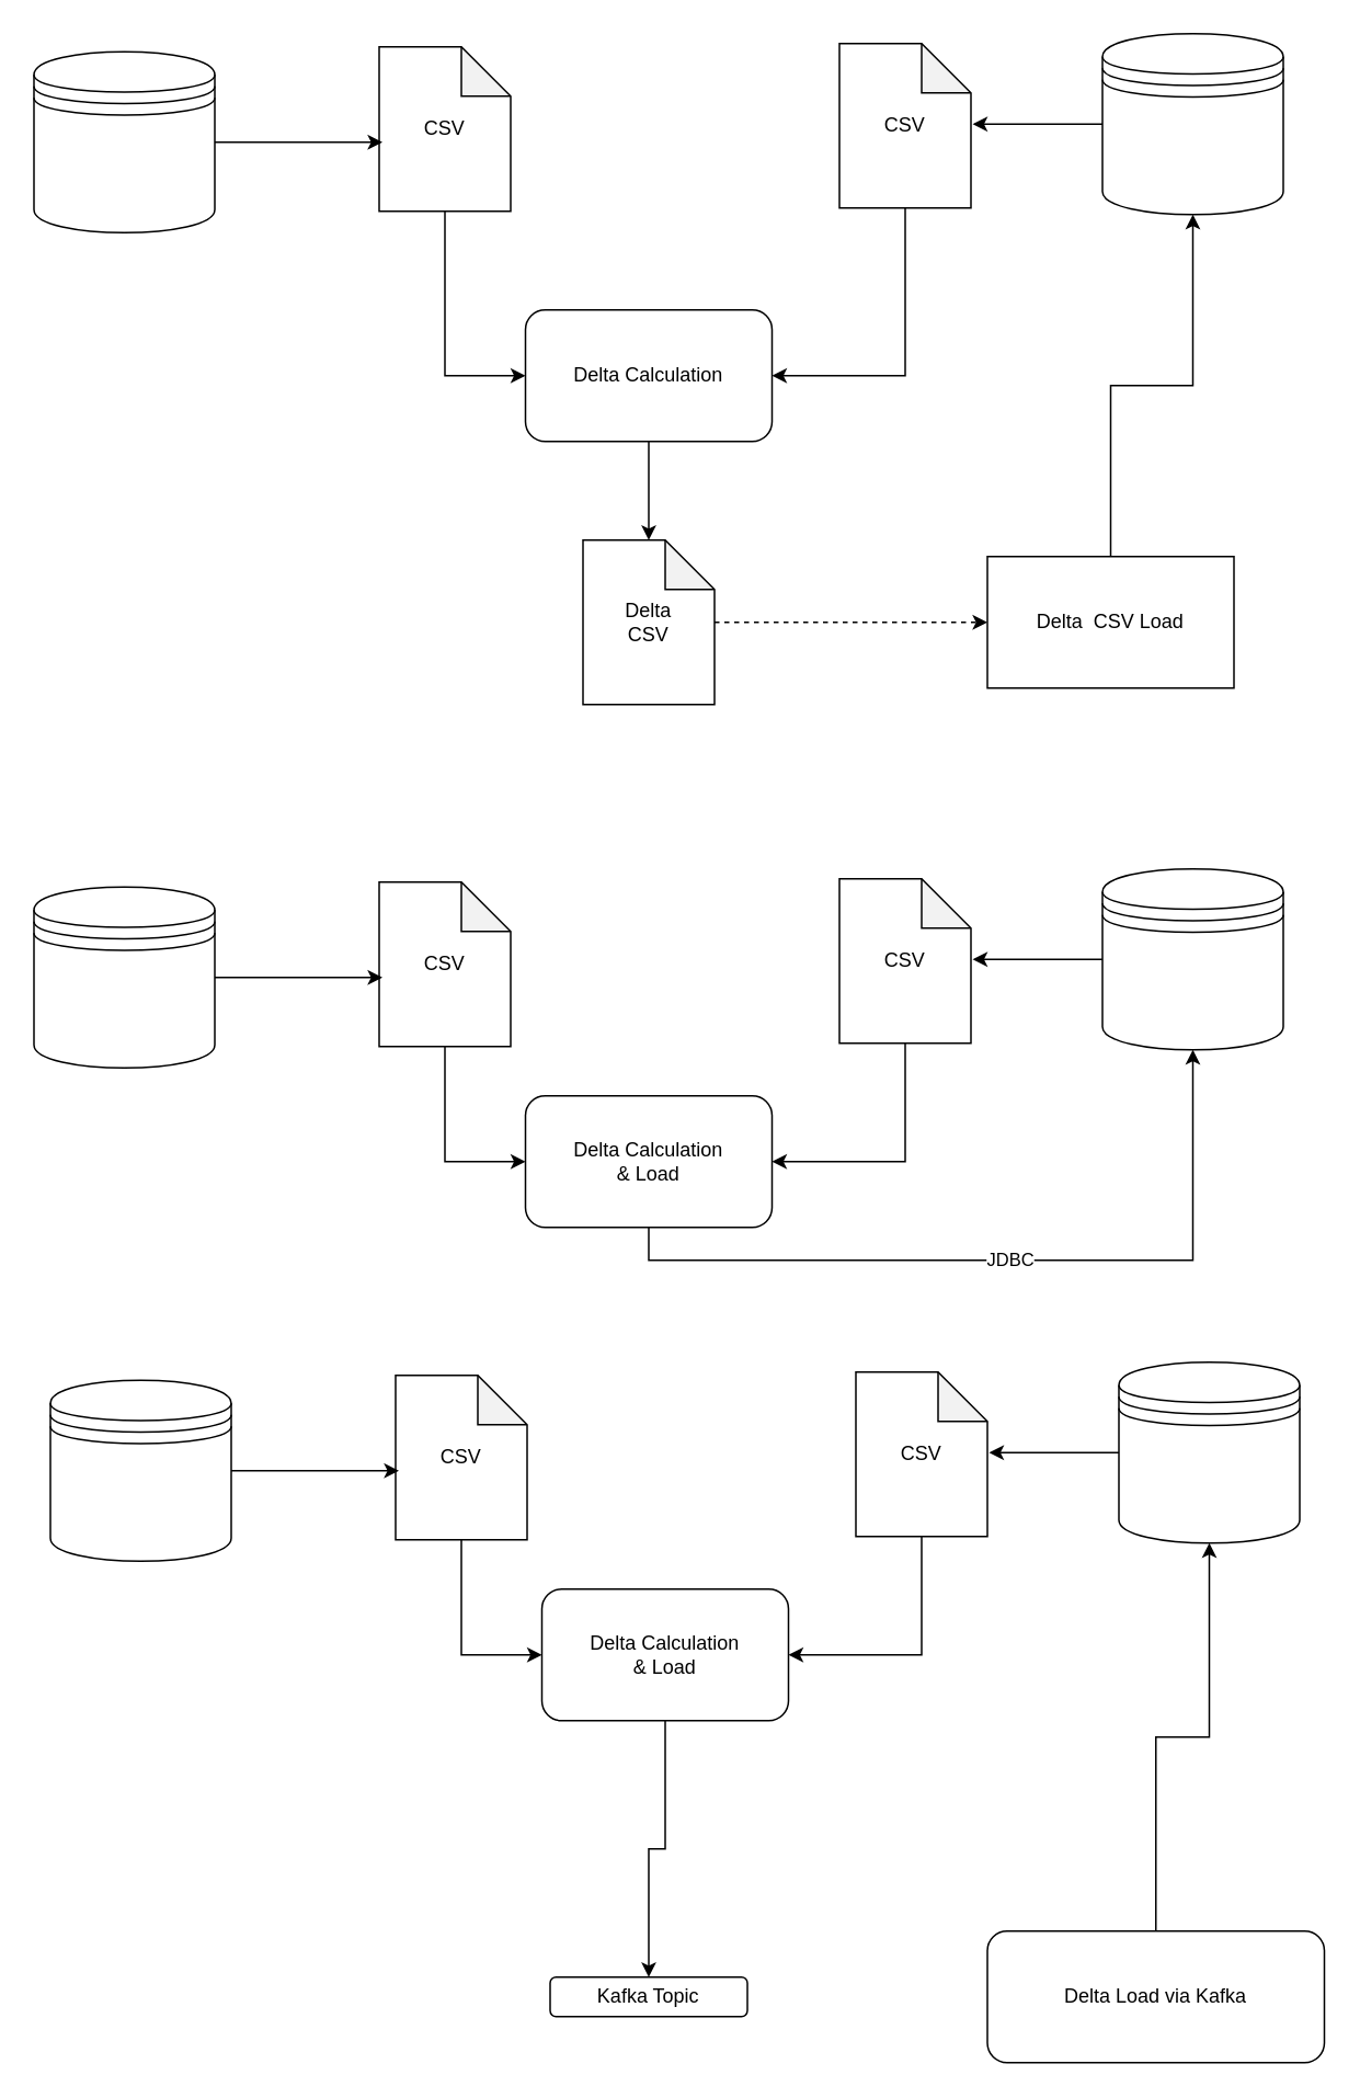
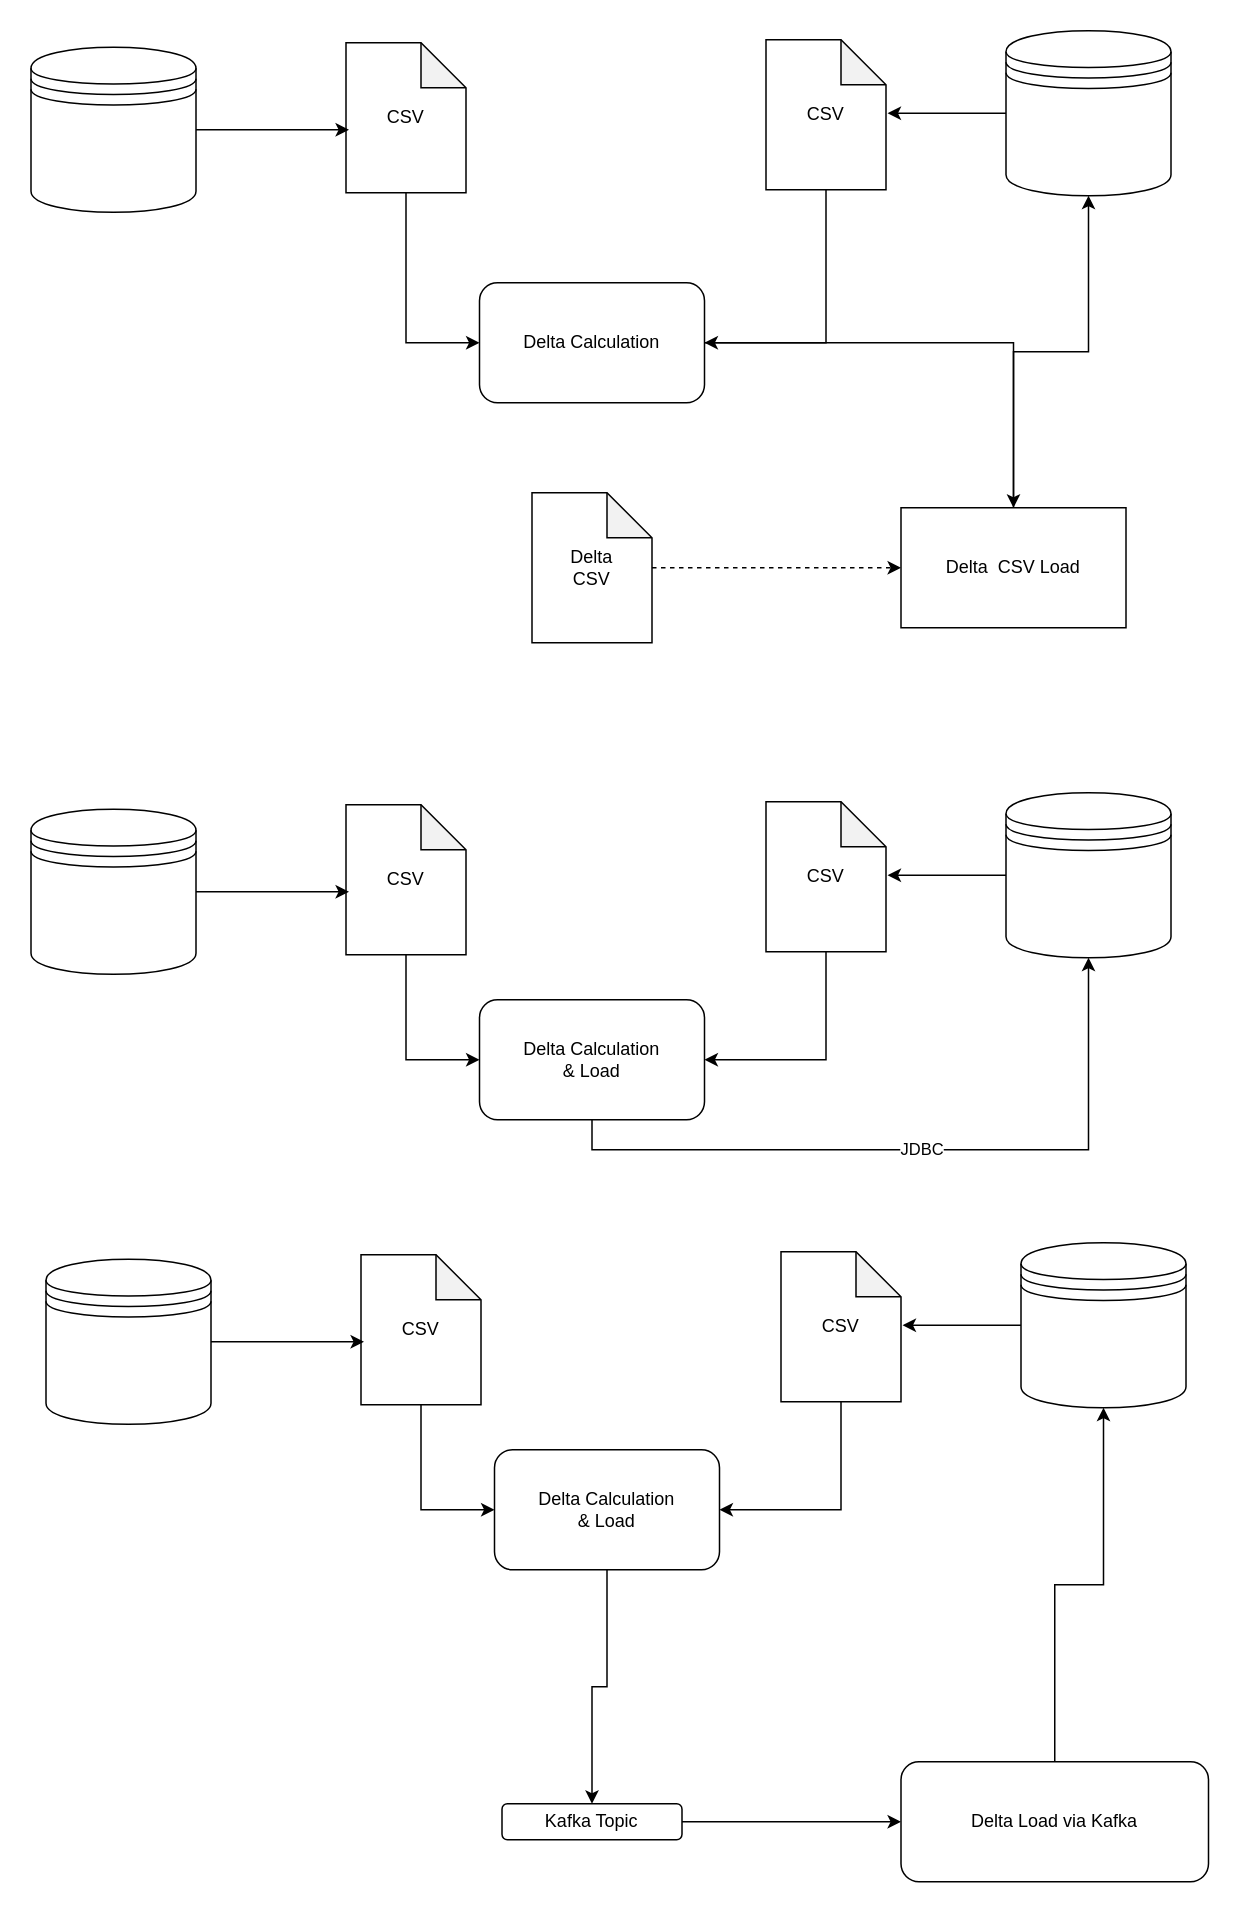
- <mxCell id="12" style="edgeStyle=orthogonalEdgeStyle;rounded=0;orthogonalLoop=1;jettySize=auto;html=1;" edge="1" parent="1" source="13" target="7"><mxGeometry relative="1" as="geometry" /></mxCell>
+ <mxCell id="12" style="edgeStyle=orthogonalEdgeStyle;rounded=0;orthogonalLoop=1;jettySize=auto;html=1;" edge="1" parent="1" source="13" target="15"><mxGeometry relative="1" as="geometry" /></mxCell>
+ <mxCell id="36" style="edgeStyle=orthogonalEdgeStyle;rounded=0;orthogonalLoop=1;jettySize=auto;html=1;exitX=1;exitY=0.5;exitDx=0;exitDy=0;" edge="1" parent="1" target="38" source="39"><mxGeometry relative="1" as="geometry"><mxPoint x="500" y="1208" as="sourcePoint" /></mxGeometry></mxCell>
